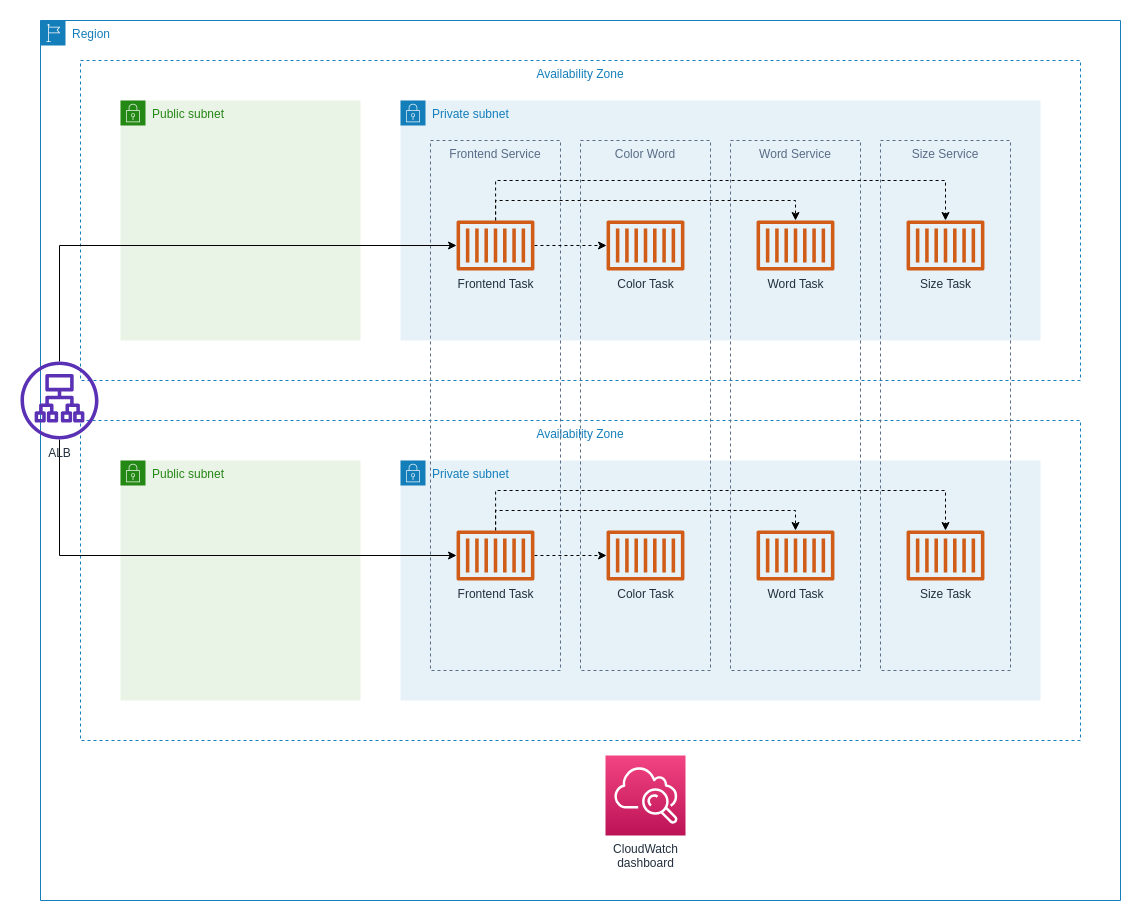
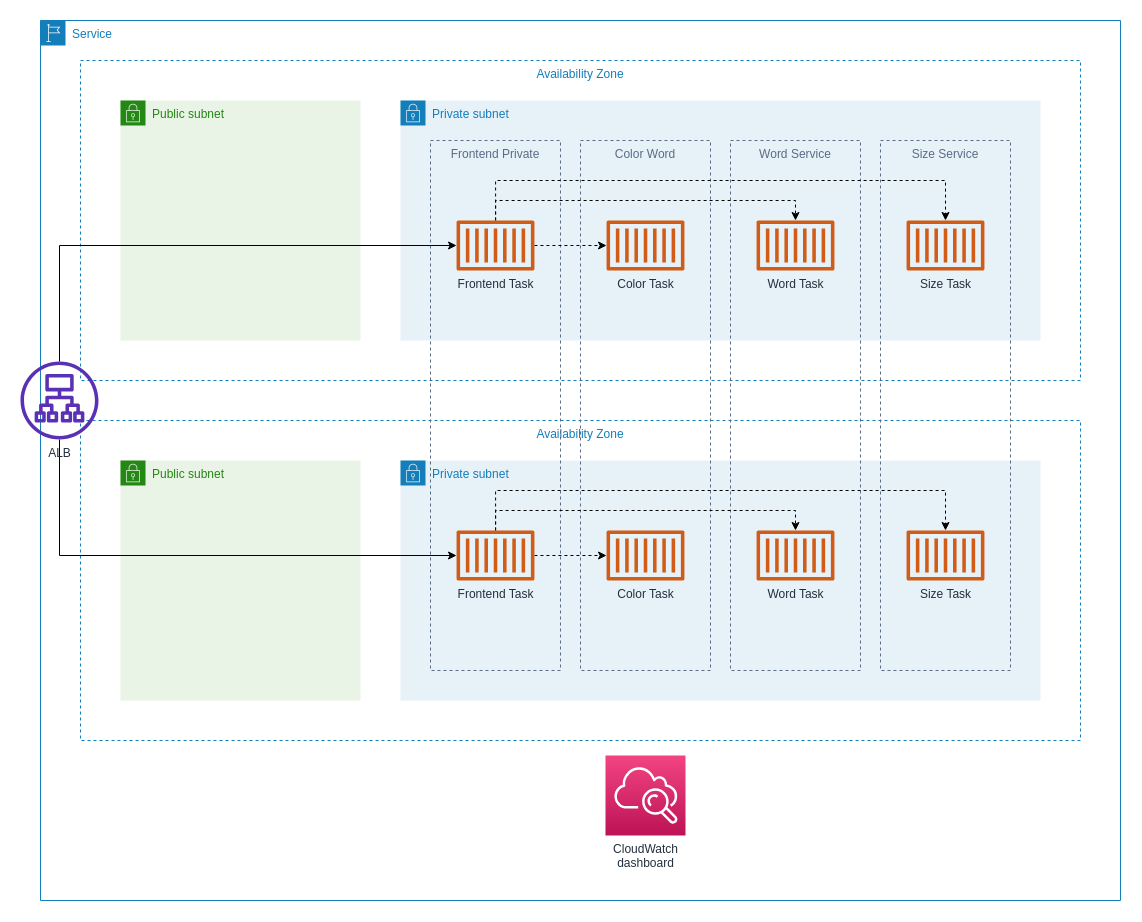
- <mxCell id="2" value="Region" style="points=[[0,0],[0.25,0],[0.5,0],[0.75,0],[1,0],[1,0.25],[1,0.5],[1,0.75],[1,1],[0.75,1],[0.5,1],[0.25,1],[0,1],[0,0.75],[0,0.5],[0,0.25]];outlineConnect=0;gradientColor=none;html=1;whiteSpace=wrap;fontSize=12;fontStyle=0;shape=mxgraph.aws4.group;grIcon=mxgraph.aws4.group_region;strokeColor=#147EBA;fillColor=none;verticalAlign=top;align=left;spacingLeft=30;fontColor=#147EBA;dashed=0;" vertex="1" parent="1"><mxGeometry x="40" y="20" width="1080" height="880" as="geometry" /></mxCell>
+ <mxCell id="2" value="Service" style="points=[[0,0],[0.25,0],[0.5,0],[0.75,0],[1,0],[1,0.25],[1,0.5],[1,0.75],[1,1],[0.75,1],[0.5,1],[0.25,1],[0,1],[0,0.75],[0,0.5],[0,0.25]];outlineConnect=0;gradientColor=none;html=1;whiteSpace=wrap;fontSize=12;fontStyle=0;shape=mxgraph.aws4.group;grIcon=mxgraph.aws4.group_region;strokeColor=#147EBA;fillColor=none;verticalAlign=top;align=left;spacingLeft=30;fontColor=#147EBA;dashed=0;" vertex="1" parent="1"><mxGeometry x="40" y="20" width="1080" height="880" as="geometry" /></mxCell>
- <mxCell id="9" value="Frontend Service" style="fillColor=none;strokeColor=#5A6C86;dashed=1;verticalAlign=top;fontStyle=0;fontColor=#5A6C86;" vertex="1" parent="1"><mxGeometry x="430" y="140" width="130" height="530" as="geometry" /></mxCell>
+ <mxCell id="9" value="Frontend Private" style="fillColor=none;strokeColor=#5A6C86;dashed=1;verticalAlign=top;fontStyle=0;fontColor=#5A6C86;" vertex="1" parent="1"><mxGeometry x="430" y="140" width="130" height="530" as="geometry" /></mxCell>
